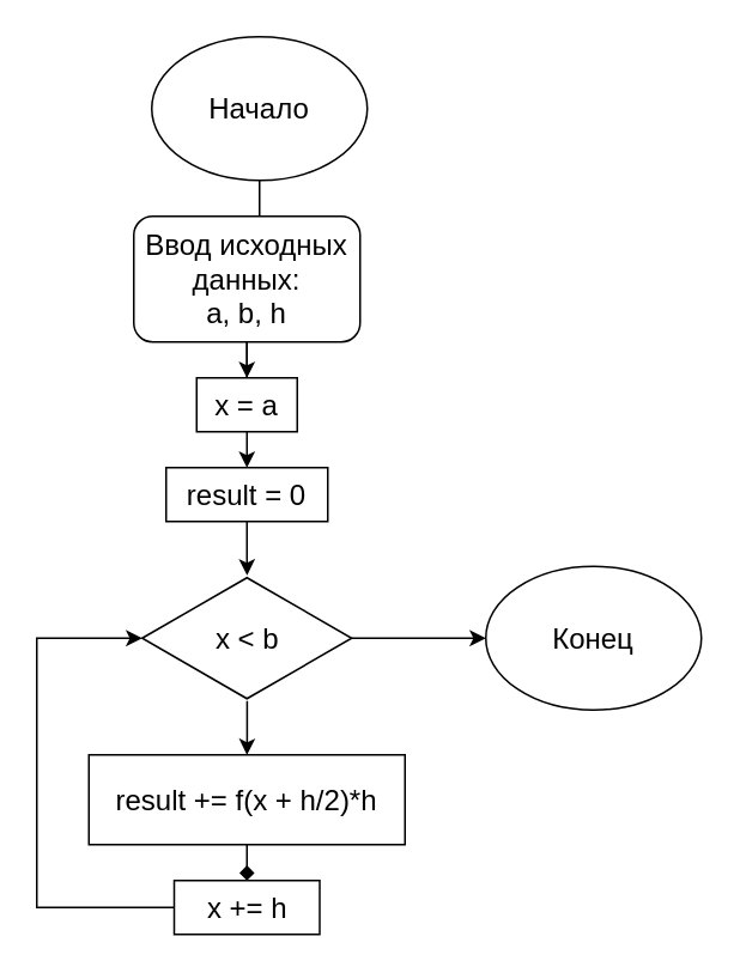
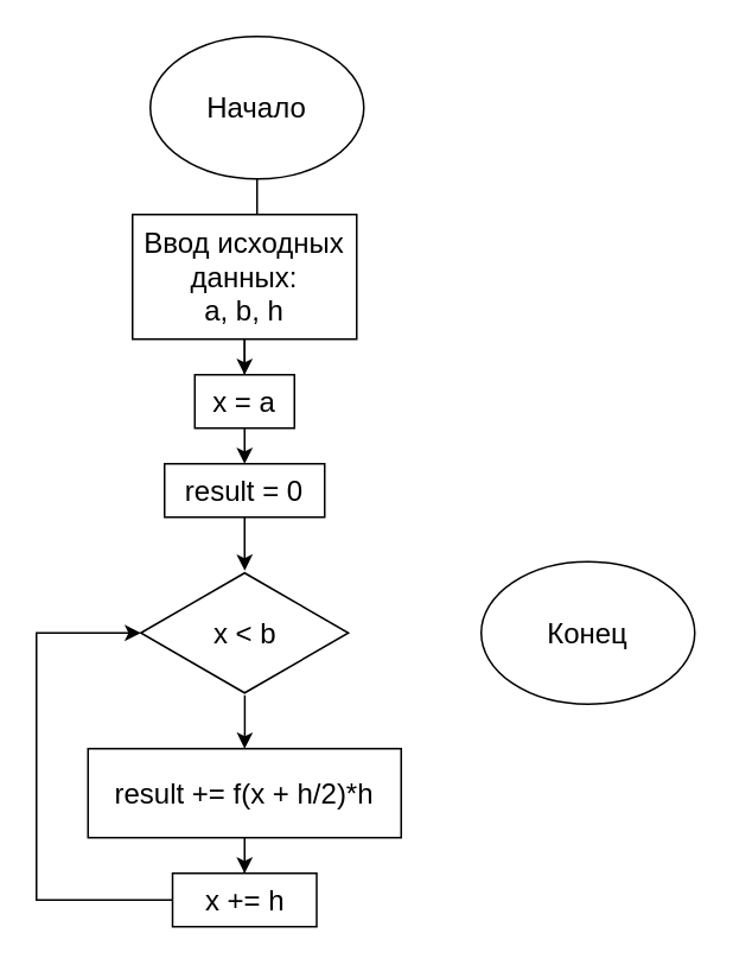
- <mxCell id="5" value="Ввод исходных данных:&lt;br&gt;a, b, h" style="whiteSpace=wrap;html=1;fontSize=16;rounded=1;" vertex="1" parent="1"><mxGeometry x="74" y="120" width="126" height="70" as="geometry" /></mxCell>
+ <mxCell id="5" value="Ввод исходных данных:&lt;br&gt;a, b, h" style="rounded=0;whiteSpace=wrap;html=1;fontSize=16;" vertex="1" parent="1"><mxGeometry x="74" y="120" width="126" height="70" as="geometry" /></mxCell>
- <mxCell id="10" value="" style="edgeStyle=orthogonalEdgeStyle;rounded=0;orthogonalLoop=1;jettySize=auto;html=1;fontSize=16;" edge="1" parent="1" source="11" target="14"><mxGeometry relative="1" as="geometry" /></mxCell>
- <mxCell id="12" value="" style="edgeStyle=orthogonalEdgeStyle;rounded=0;orthogonalLoop=1;jettySize=auto;html=1;fontSize=16;endArrow=diamond;" edge="1" parent="1" source="13" target="16"><mxGeometry relative="1" as="geometry" /></mxCell>
+ <mxCell id="12" value="" style="edgeStyle=orthogonalEdgeStyle;rounded=0;orthogonalLoop=1;jettySize=auto;html=1;fontSize=16;" edge="1" parent="1" source="13" target="16"><mxGeometry relative="1" as="geometry" /></mxCell>
